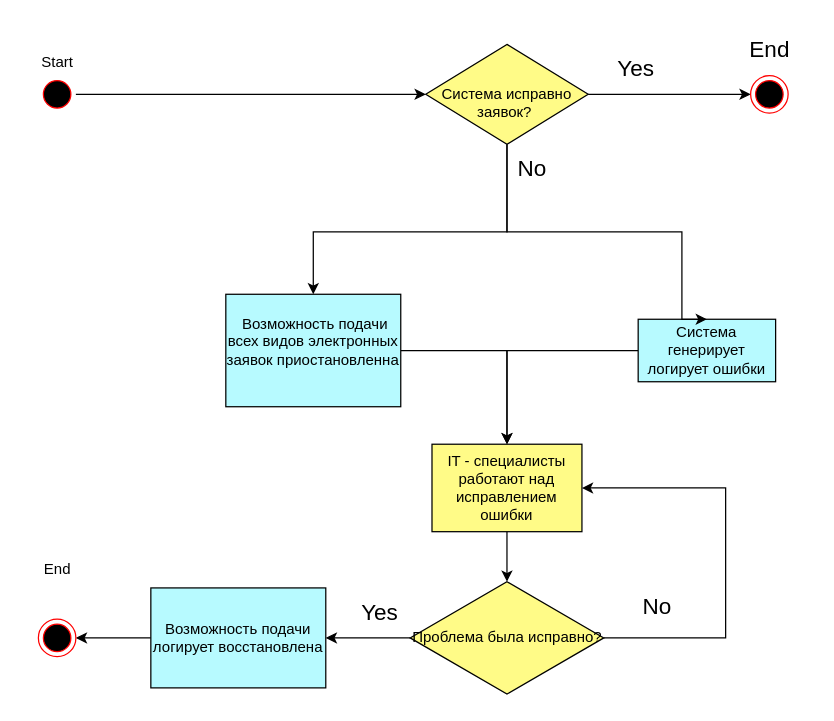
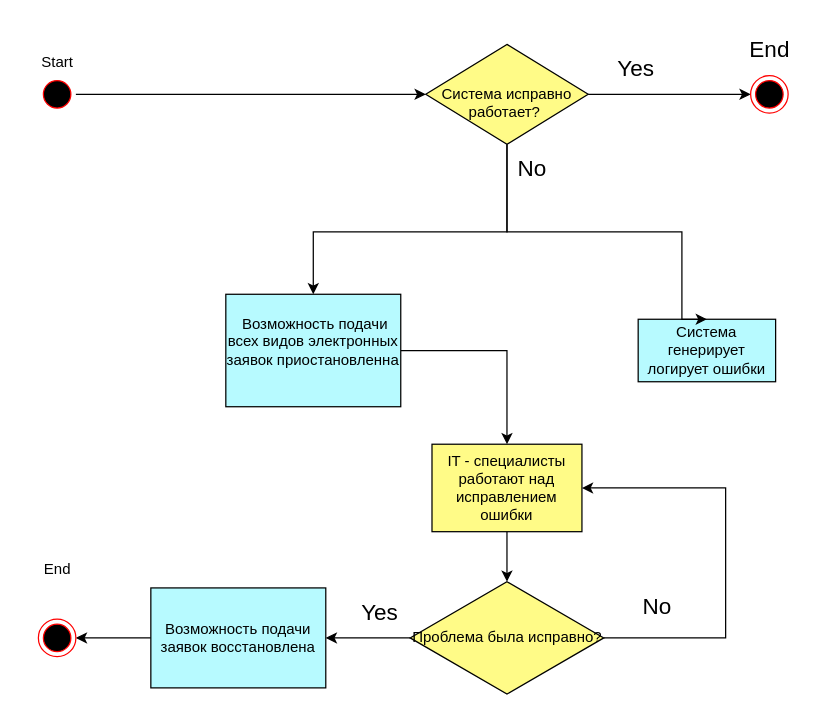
- <mxCell id="21" value="&lt;div&gt;&lt;br&gt;&lt;/div&gt;Система исправно заявок?&amp;nbsp;" style="rhombus;whiteSpace=wrap;html=1;fillColor=#FFFB87;" vertex="1" parent="1"><mxGeometry x="340" width="130" height="80" as="geometry" y="35" /></mxCell>
+ <mxCell id="21" value="&lt;div&gt;&lt;br&gt;&lt;/div&gt;Система исправно работает?&amp;nbsp;" style="rhombus;whiteSpace=wrap;html=1;fillColor=#FFFB87;" vertex="1" parent="1"><mxGeometry x="340" width="130" height="80" as="geometry" y="35" /></mxCell>
- <mxCell id="5" style="edgeStyle=orthogonalEdgeStyle;rounded=0;orthogonalLoop=1;jettySize=auto;html=1;entryX=0.5;entryY=0;entryDx=0;entryDy=0;" edge="1" parent="1" source="6" target="8"><mxGeometry relative="1" as="geometry" /></mxCell>
- <mxCell id="13" value="Возможность подачи логирует восстановлена" style="whiteSpace=wrap;html=1;fillColor=#B7FAFF;" vertex="1" parent="1"><mxGeometry x="120" y="470" width="140" height="80" as="geometry" /></mxCell>
+ <mxCell id="13" value="Возможность подачи заявок восстановлена" style="whiteSpace=wrap;html=1;fillColor=#B7FAFF;" vertex="1" parent="1"><mxGeometry x="120" y="470" width="140" height="80" as="geometry" /></mxCell>
